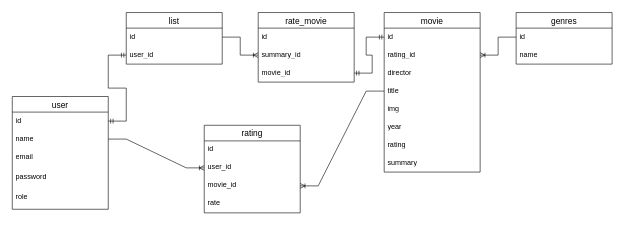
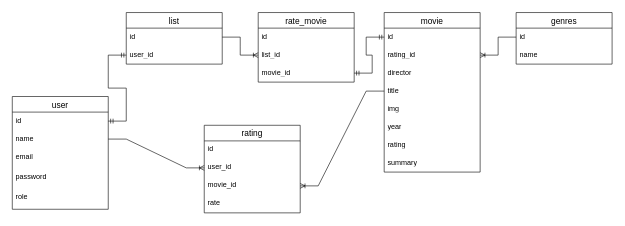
- <mxCell id="27" value="summary_id" style="text;strokeColor=none;fillColor=none;spacingLeft=4;spacingRight=4;overflow=hidden;rotatable=0;points=[[0,0.5],[1,0.5]];portConstraint=eastwest;fontSize=12;whiteSpace=wrap;html=1;" vertex="1" parent="25"><mxGeometry y="56" width="160" height="30" as="geometry" /></mxCell>
+ <mxCell id="27" value="list_id" style="text;strokeColor=none;fillColor=none;spacingLeft=4;spacingRight=4;overflow=hidden;rotatable=0;points=[[0,0.5],[1,0.5]];portConstraint=eastwest;fontSize=12;whiteSpace=wrap;html=1;" vertex="1" parent="25"><mxGeometry y="56" width="160" height="30" as="geometry" /></mxCell>
